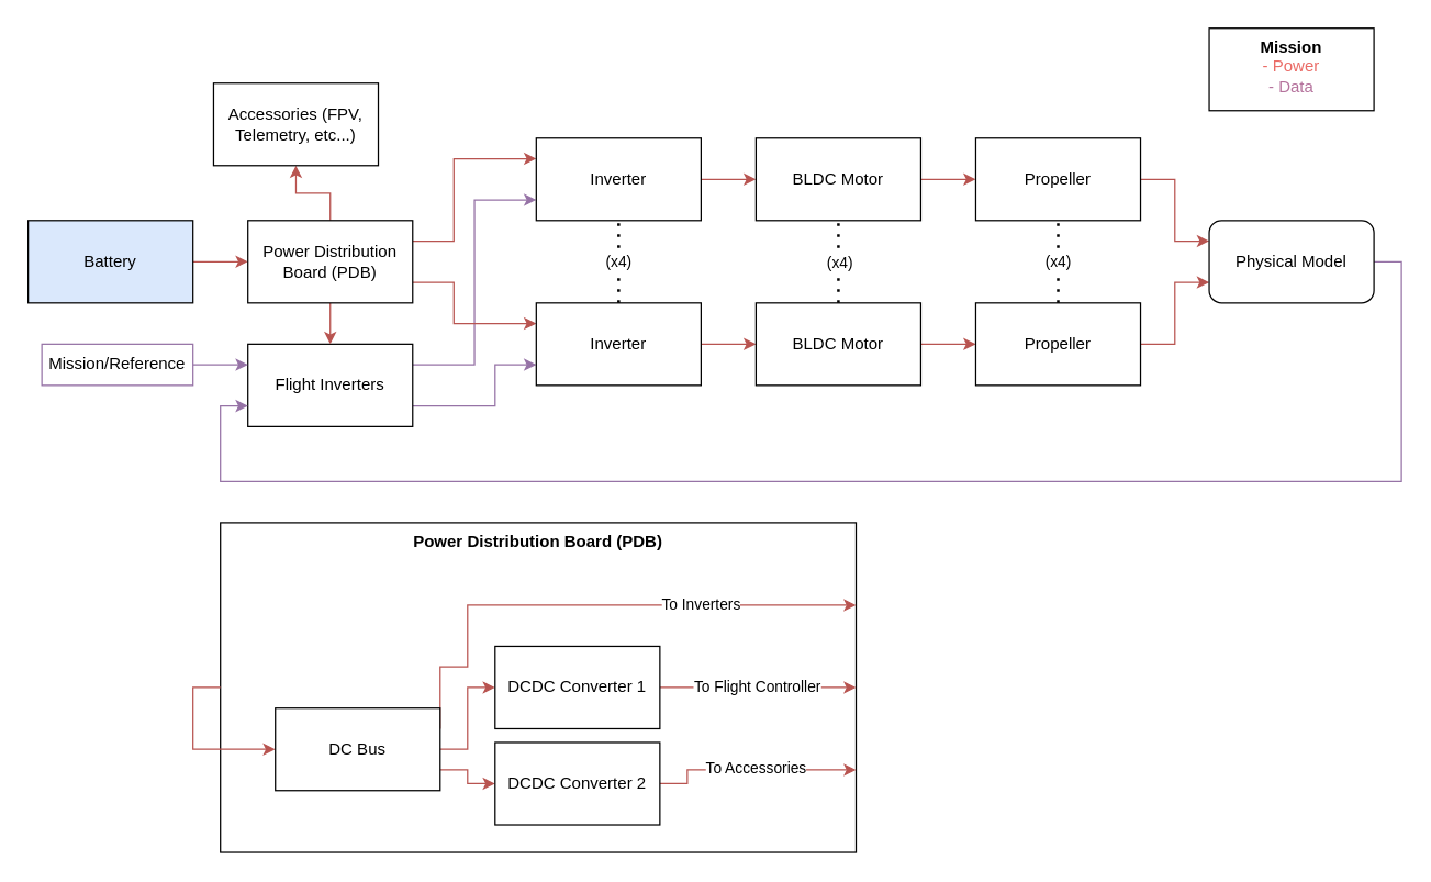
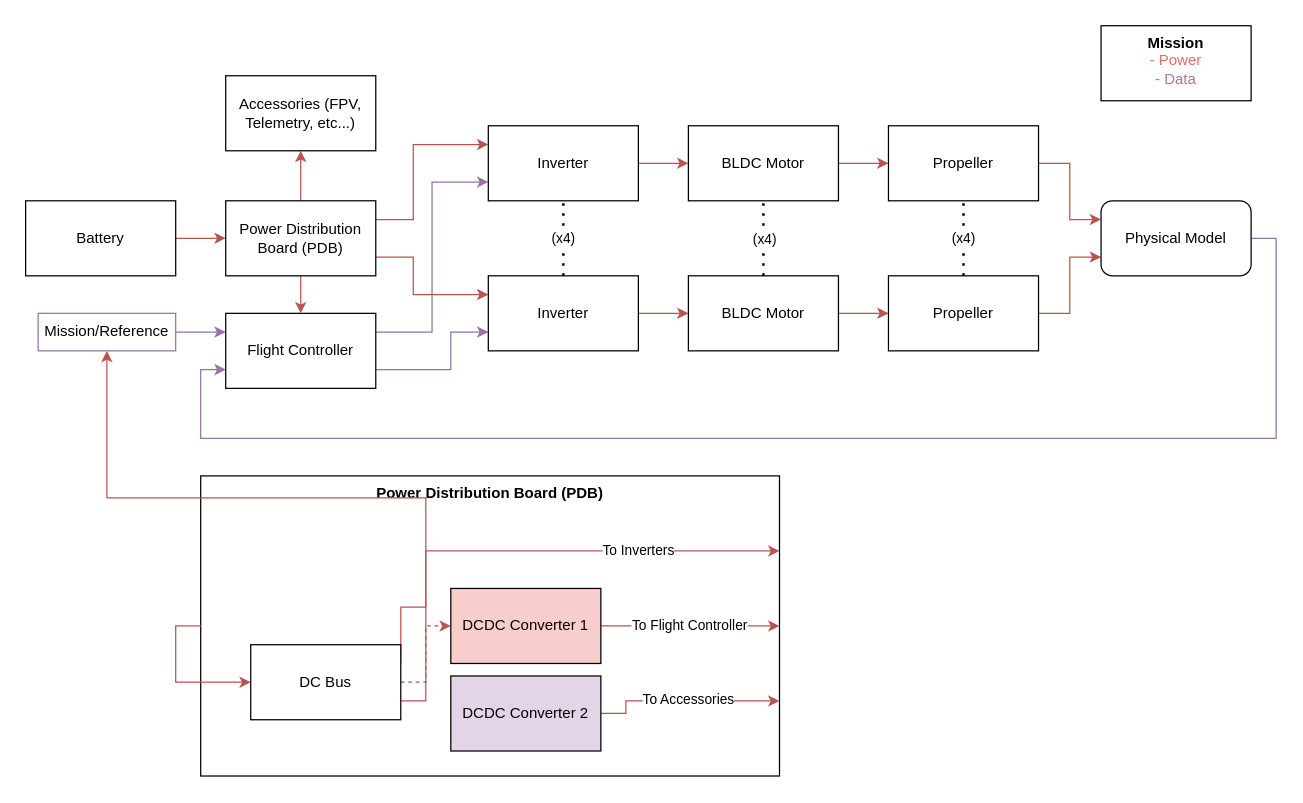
- <mxCell id="31" value="Accessories (FPV, Telemetry, etc...)" style="whiteSpace=wrap;html=1;rounded=0;" parent="1" vertex="1"><mxGeometry x="155" y="60" width="120" height="60" as="geometry" /></mxCell>
+ <mxCell id="31" value="Accessories (FPV, Telemetry, etc...)" style="whiteSpace=wrap;html=1;rounded=0;" parent="1" vertex="1"><mxGeometry x="180" y="60" width="120" height="60" as="geometry" /></mxCell>
- <mxCell id="7" value="Battery" style="rounded=0;whiteSpace=wrap;html=1;fillColor=#dae8fc;" parent="1" vertex="1"><mxGeometry y="160" width="120" height="60" as="geometry" x="20" /></mxCell>
+ <mxCell id="7" value="Battery" style="rounded=0;whiteSpace=wrap;html=1;" parent="1" vertex="1"><mxGeometry y="160" width="120" height="60" as="geometry" x="20" /></mxCell>
- <mxCell id="5" value="Flight Inverters" style="rounded=0;whiteSpace=wrap;html=1;" parent="1" vertex="1"><mxGeometry x="180" y="250" width="120" height="60" as="geometry" /></mxCell>
+ <mxCell id="5" value="Flight Controller" style="rounded=0;whiteSpace=wrap;html=1;" parent="1" vertex="1"><mxGeometry x="180" y="250" width="120" height="60" as="geometry" /></mxCell>
- <mxCell id="40" value="DCDC Converter 1" style="rounded=0;whiteSpace=wrap;html=1;" parent="1" vertex="1"><mxGeometry x="360" y="470" width="120" height="60" as="geometry" /></mxCell>
+ <mxCell id="40" value="DCDC Converter 1" style="rounded=0;whiteSpace=wrap;html=1;fillColor=#f8cecc;" parent="1" vertex="1"><mxGeometry x="360" y="470" width="120" height="60" as="geometry" /></mxCell>
- <mxCell id="36" style="edgeStyle=orthogonalEdgeStyle;rounded=0;orthogonalLoop=1;jettySize=auto;html=1;exitX=1;exitY=0.5;exitDx=0;exitDy=0;entryX=0;entryY=0.5;entryDx=0;entryDy=0;fillColor=#f8cecc;strokeColor=#b85450;" parent="1" source="38" target="40" edge="1"><mxGeometry relative="1" as="geometry" /></mxCell>
+ <mxCell id="36" style="edgeStyle=orthogonalEdgeStyle;rounded=0;orthogonalLoop=1;jettySize=auto;html=1;exitX=1;exitY=0.5;exitDx=0;exitDy=0;entryX=0;entryY=0.5;entryDx=0;entryDy=0;fillColor=#f8cecc;strokeColor=#b85450;dashed=1;" parent="1" source="38" target="40" edge="1"><mxGeometry relative="1" as="geometry" /></mxCell>
- <mxCell id="37" style="edgeStyle=orthogonalEdgeStyle;rounded=0;orthogonalLoop=1;jettySize=auto;html=1;exitX=1;exitY=0.75;exitDx=0;exitDy=0;entryX=0;entryY=0.5;entryDx=0;entryDy=0;fillColor=#f8cecc;strokeColor=#b85450;" parent="1" source="38" target="43" edge="1"><mxGeometry relative="1" as="geometry" /></mxCell>
+ <mxCell id="37" style="edgeStyle=orthogonalEdgeStyle;rounded=0;orthogonalLoop=1;jettySize=auto;html=1;exitX=1;exitY=0.75;exitDx=0;exitDy=0;fillColor=#f8cecc;strokeColor=#b85450;" parent="1" source="38" target="45" edge="1"><mxGeometry relative="1" as="geometry" /></mxCell>
- <mxCell id="43" value="DCDC Converter 2" style="rounded=0;whiteSpace=wrap;html=1;" parent="1" vertex="1"><mxGeometry x="360" y="540" width="120" height="60" as="geometry" /></mxCell>
+ <mxCell id="43" value="DCDC Converter 2" style="rounded=0;whiteSpace=wrap;html=1;fillColor=#e1d5e7;" parent="1" vertex="1"><mxGeometry x="360" y="540" width="120" height="60" as="geometry" /></mxCell>
